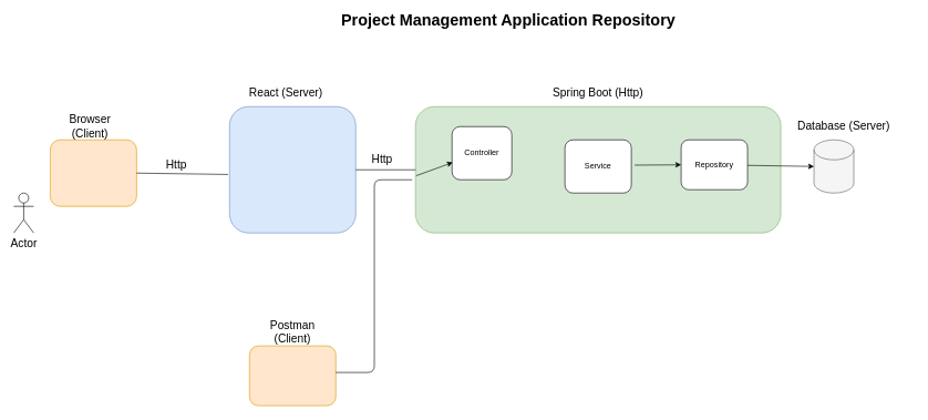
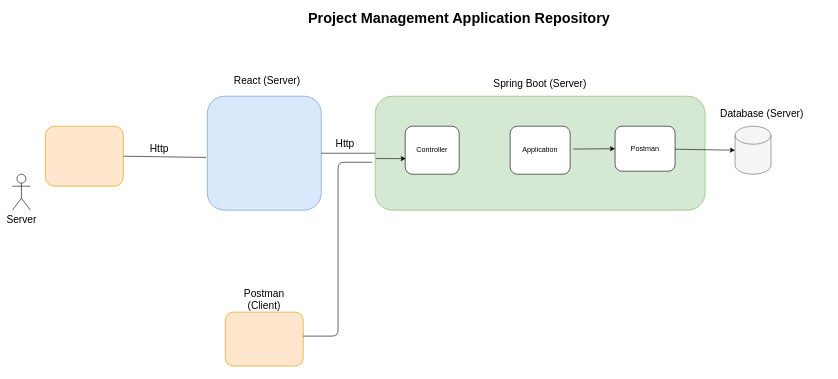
- <mxCell id="9" value="React (Server)" style="text;html=1;strokeColor=none;fillColor=none;align=center;verticalAlign=middle;whiteSpace=wrap;rounded=0;fontSize=17;" vertex="1" parent="1"><mxGeometry x="365" y="130" width="130" height="20" as="geometry" /></mxCell>
+ <mxCell id="9" value="React (Server)" style="text;html=1;strokeColor=none;fillColor=none;align=center;verticalAlign=middle;whiteSpace=wrap;rounded=0;fontSize=17;" vertex="1" parent="1"><mxGeometry x="380" y="125" width="130" height="20" as="geometry" /></mxCell>
- <mxCell id="8" value="Spring Boot (Http)" style="text;html=1;strokeColor=none;fillColor=none;align=center;verticalAlign=middle;whiteSpace=wrap;rounded=0;fontSize=17;" vertex="1" parent="1"><mxGeometry x="795" y="130" width="210" height="20" as="geometry" /></mxCell>
+ <mxCell id="8" value="Spring Boot (Server)" style="text;html=1;strokeColor=none;fillColor=none;align=center;verticalAlign=middle;whiteSpace=wrap;rounded=0;fontSize=17;" vertex="1" parent="1"><mxGeometry x="795" y="130" width="210" height="20" as="geometry" /></mxCell>
- <mxCell id="12" value="Browser (Client)" style="text;html=1;strokeColor=none;fillColor=none;align=center;verticalAlign=middle;whiteSpace=wrap;rounded=0;fontSize=17;" vertex="1" parent="1"><mxGeometry x="115" y="180" width="40" height="20" as="geometry" /></mxCell>
- <mxCell id="3" value="Controller" style="rounded=1;whiteSpace=wrap;html=1;" vertex="1" parent="1"><mxGeometry x="680" y="190" width="90" height="80" as="geometry" /></mxCell>
+ <mxCell id="3" value="Controller" style="rounded=1;whiteSpace=wrap;html=1;" vertex="1" parent="1"><mxGeometry x="675" y="210" width="90" height="80" as="geometry" /></mxCell>
- <mxCell id="5" value="Repository" style="rounded=1;whiteSpace=wrap;html=1;" vertex="1" parent="1"><mxGeometry x="1025" y="210" width="100" height="75" as="geometry" /></mxCell>
+ <mxCell id="5" value="Postman" style="rounded=1;whiteSpace=wrap;html=1;" vertex="1" parent="1"><mxGeometry x="1025" y="210" width="100" height="75" as="geometry" /></mxCell>
- <mxCell id="4" value="Service" style="rounded=1;whiteSpace=wrap;html=1;" vertex="1" parent="1"><mxGeometry x="850" y="210" width="100" height="80" as="geometry" /></mxCell>
+ <mxCell id="4" value="Application" style="rounded=1;whiteSpace=wrap;html=1;" vertex="1" parent="1"><mxGeometry x="850" y="210" width="100" height="80" as="geometry" /></mxCell>
- <mxCell id="10" value="Actor" style="shape=umlActor;verticalLabelPosition=bottom;verticalAlign=top;html=1;outlineConnect=0;fontSize=17;" vertex="1" parent="1"><mxGeometry x="20" y="290" width="30" height="60" as="geometry" /></mxCell>
+ <mxCell id="10" value="Server" style="shape=umlActor;verticalLabelPosition=bottom;verticalAlign=top;html=1;outlineConnect=0;fontSize=17;" vertex="1" parent="1"><mxGeometry x="20" y="290" width="30" height="60" as="geometry" /></mxCell>
